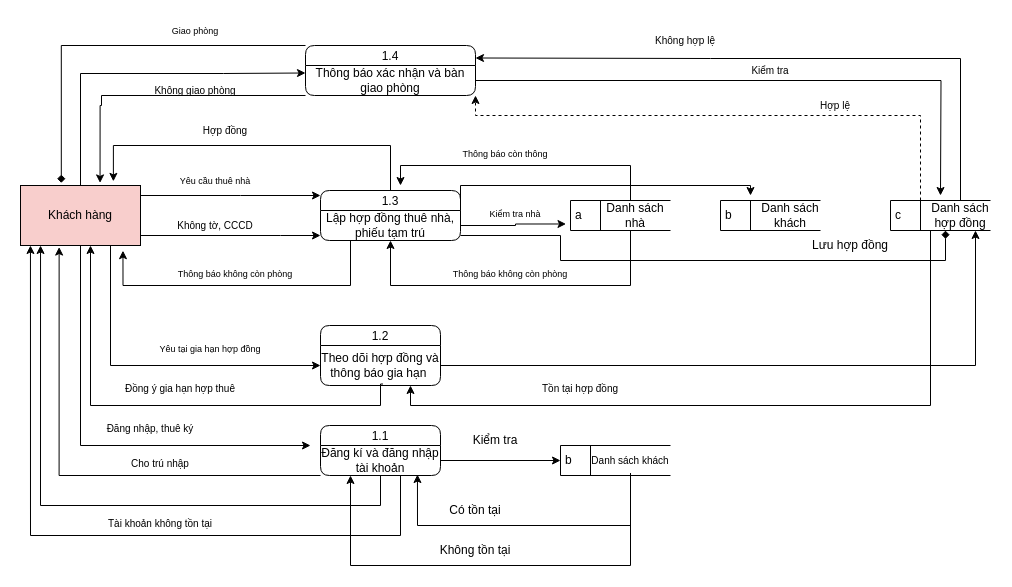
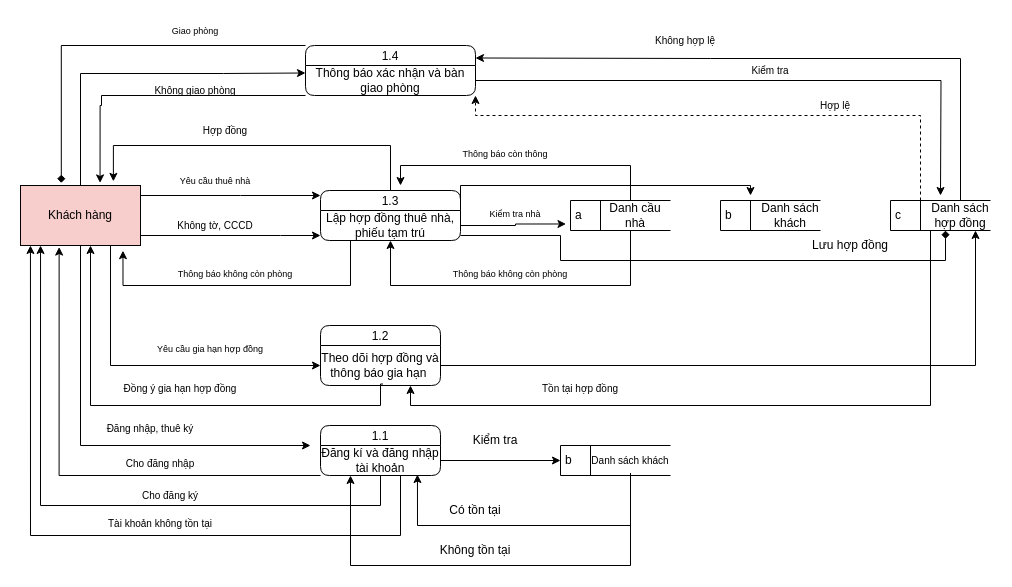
- <mxCell id="27" value="Danh sách nhà" style="text;html=1;align=center;verticalAlign=middle;whiteSpace=wrap;rounded=0;" parent="1" vertex="1"><mxGeometry x="600" y="200" width="70" height="30" as="geometry" /></mxCell>
+ <mxCell id="27" value="Danh cầu nhà" style="text;html=1;align=center;verticalAlign=middle;whiteSpace=wrap;rounded=0;" parent="1" vertex="1"><mxGeometry x="600" y="200" width="70" height="30" as="geometry" /></mxCell>
- <mxCell id="44" value="&lt;span style=&quot;font-size: 9px;&quot;&gt;Yêu tại gia hạn hợp đồng&lt;/span&gt;" style="text;html=1;align=center;verticalAlign=middle;whiteSpace=wrap;rounded=0;" parent="1" vertex="1"><mxGeometry x="150" y="335" width="120" height="25" as="geometry" /></mxCell>
+ <mxCell id="44" value="&lt;span style=&quot;font-size: 9px;&quot;&gt;Yêu cầu gia hạn hợp đồng&lt;/span&gt;" style="text;html=1;align=center;verticalAlign=middle;whiteSpace=wrap;rounded=0;" parent="1" vertex="1"><mxGeometry x="150" y="335" width="120" height="25" as="geometry" /></mxCell>
- <mxCell id="47" value="&lt;font size=&quot;1&quot;&gt;Đồng ý gia hạn hợp thuê&lt;/font&gt;" style="text;html=1;align=center;verticalAlign=middle;whiteSpace=wrap;rounded=0;" parent="1" vertex="1"><mxGeometry x="120" y="375" width="120" height="25" as="geometry" /></mxCell>
+ <mxCell id="47" value="&lt;font size=&quot;1&quot;&gt;Đồng ý gia hạn hợp đồng&lt;/font&gt;" style="text;html=1;align=center;verticalAlign=middle;whiteSpace=wrap;rounded=0;" parent="1" vertex="1"><mxGeometry x="120" y="375" width="120" height="25" as="geometry" /></mxCell>
- <mxCell id="56" value="&lt;font size=&quot;1&quot;&gt;Cho trú nhập&lt;/font&gt;" style="text;html=1;align=center;verticalAlign=middle;whiteSpace=wrap;rounded=0;" parent="1" vertex="1"><mxGeometry x="100" y="450" width="120" height="25" as="geometry" /></mxCell>
+ <mxCell id="56" value="&lt;font size=&quot;1&quot;&gt;Cho đăng nhập&lt;/font&gt;" style="text;html=1;align=center;verticalAlign=middle;whiteSpace=wrap;rounded=0;" parent="1" vertex="1"><mxGeometry x="100" y="450" width="120" height="25" as="geometry" /></mxCell>
+ <mxCell id="59" value="&lt;font size=&quot;1&quot;&gt;Cho đăng ký&lt;/font&gt;" style="text;html=1;align=center;verticalAlign=middle;whiteSpace=wrap;rounded=0;" parent="1" vertex="1"><mxGeometry x="110" y="485" width="120" height="20" as="geometry" /></mxCell>
